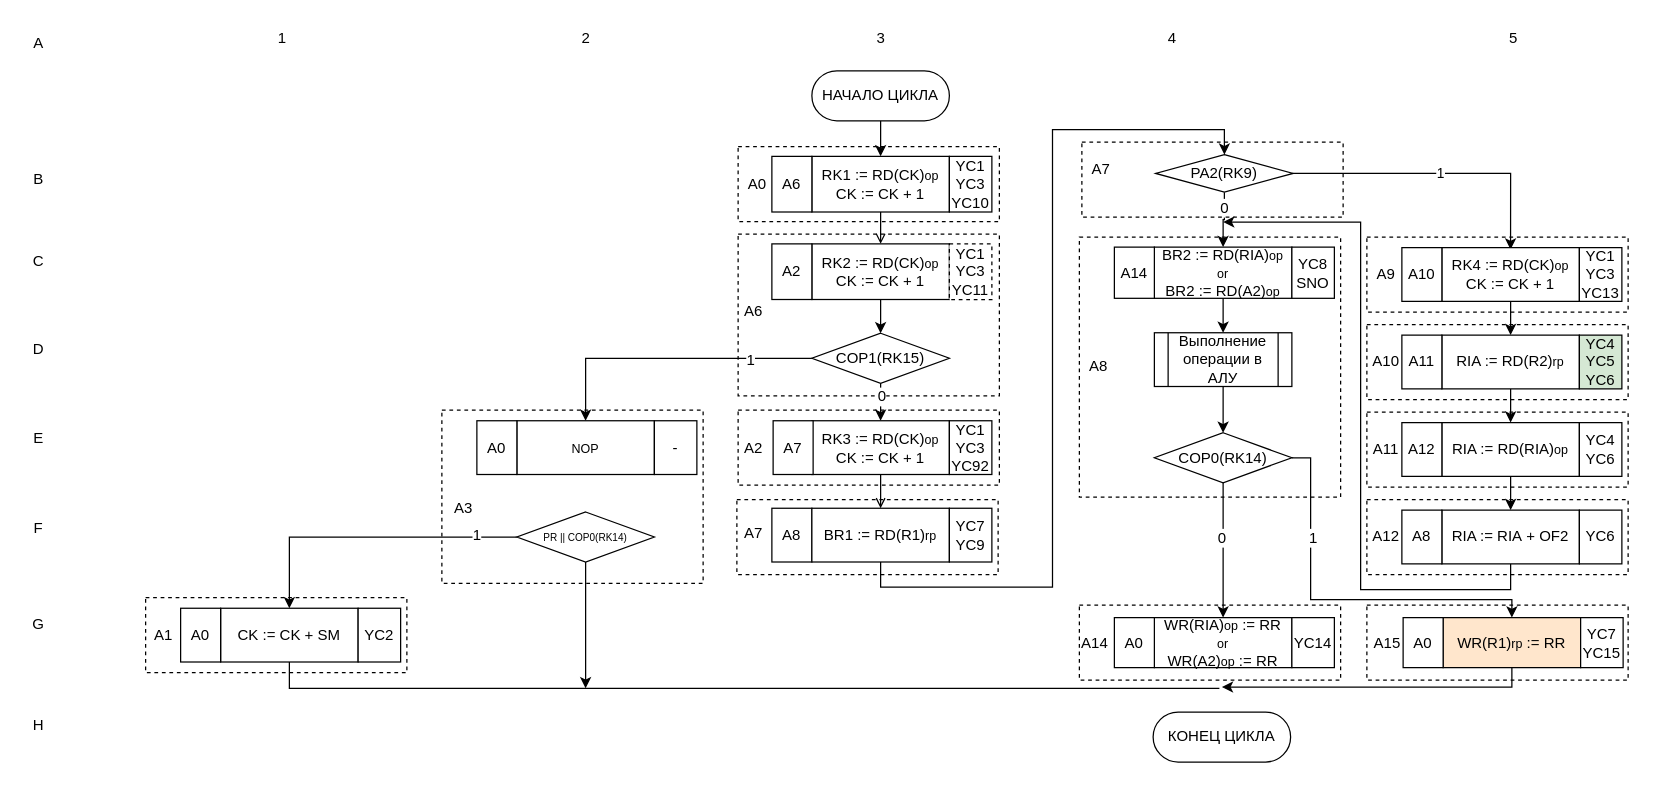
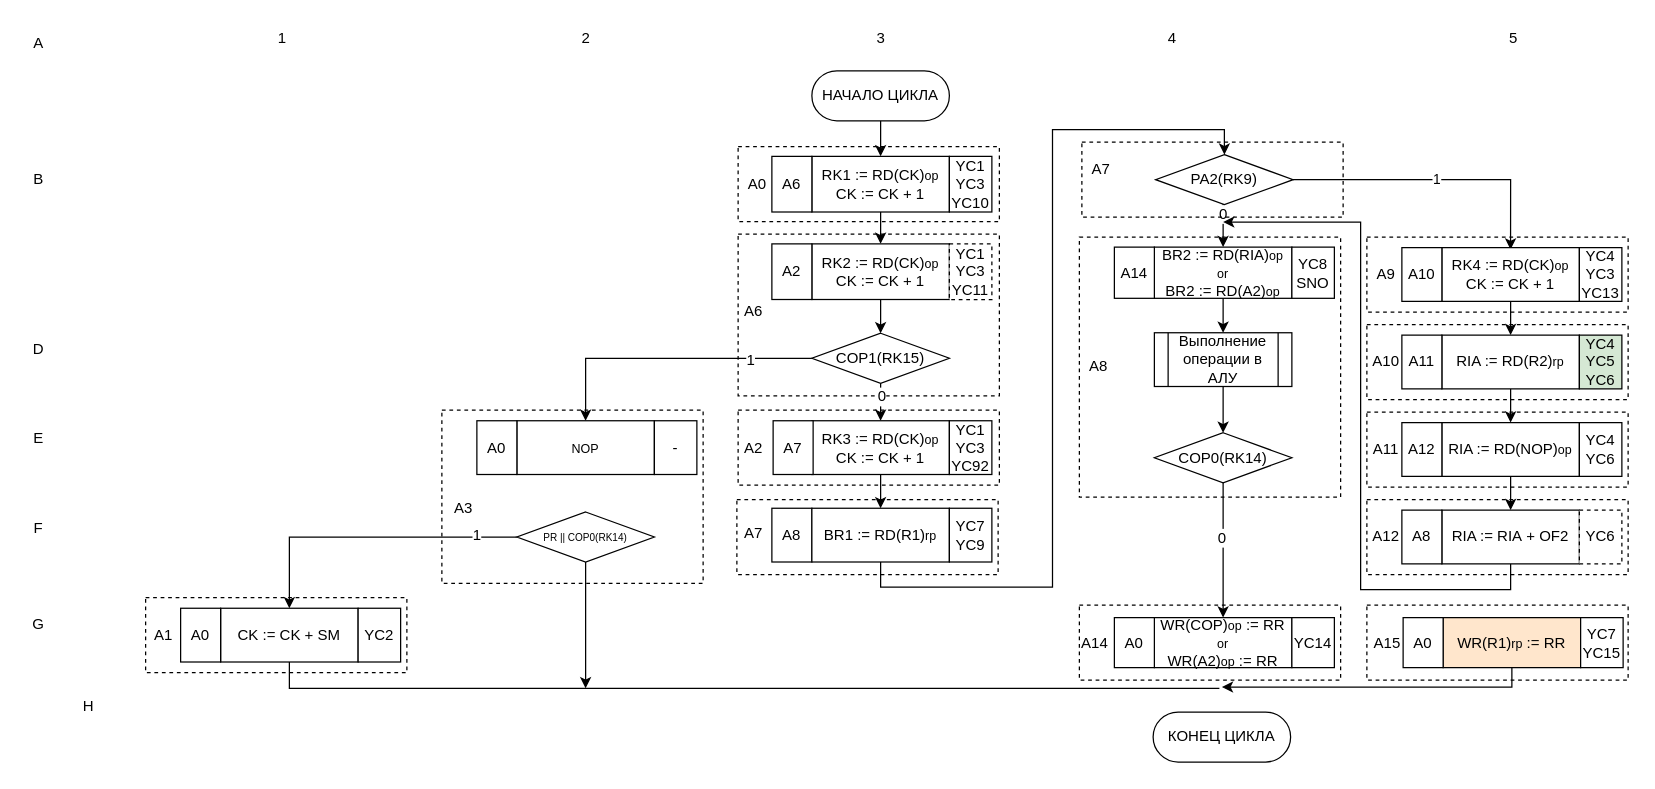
- <mxCell id="24" value="PA2(RK9)" style="rhombus;whiteSpace=wrap;html=1;" vertex="1" parent="1"><mxGeometry x="924" y="123.13" width="110" height="30" as="geometry" /></mxCell>
+ <mxCell id="24" value="PA2(RK9)" style="rhombus;whiteSpace=wrap;html=1;" vertex="1" parent="1"><mxGeometry x="924" y="123.13" width="110" height="40" as="geometry" /></mxCell>
- <mxCell id="15" style="edgeStyle=orthogonalEdgeStyle;rounded=0;orthogonalLoop=1;jettySize=auto;html=1;entryX=0.5;entryY=0;entryDx=0;entryDy=0;endArrow=open;" edge="1" parent="1" source="55" target="63"><mxGeometry relative="1" as="geometry" /></mxCell>
+ <mxCell id="15" style="edgeStyle=orthogonalEdgeStyle;rounded=0;orthogonalLoop=1;jettySize=auto;html=1;entryX=0.5;entryY=0;entryDx=0;entryDy=0;" edge="1" parent="1" source="55" target="63"><mxGeometry relative="1" as="geometry" /></mxCell>
- <mxCell id="38" value="C" style="text;html=1;align=center;verticalAlign=middle;resizable=0;points=[];autosize=1;" vertex="1" parent="1"><mxGeometry x="20" y="199.25" width="20" height="20" as="geometry" /></mxCell>
- <mxCell id="70" value="YC1&lt;br&gt;YC3&lt;br&gt;YC13" style="rounded=0;whiteSpace=wrap;html=1;" vertex="1" parent="67"><mxGeometry x="110" width="34" height="43" as="geometry" /></mxCell>
+ <mxCell id="70" value="YC4&lt;br&gt;YC3&lt;br&gt;YC13" style="rounded=0;whiteSpace=wrap;html=1;" vertex="1" parent="67"><mxGeometry x="110" width="34" height="43" as="geometry" /></mxCell>
- <mxCell id="82" value="RIA := RD(RIA)&lt;span style=&quot;font-size: x-small&quot;&gt;op&lt;/span&gt;" style="rounded=0;whiteSpace=wrap;html=1;" vertex="1" parent="80"><mxGeometry width="110" height="43" as="geometry" /></mxCell>
+ <mxCell id="82" value="RIA := RD(NOP)&lt;span style=&quot;font-size: x-small&quot;&gt;op&lt;/span&gt;" style="rounded=0;whiteSpace=wrap;html=1;" vertex="1" parent="80"><mxGeometry width="110" height="43" as="geometry" /></mxCell>
- <mxCell id="27" style="edgeStyle=orthogonalEdgeStyle;rounded=0;orthogonalLoop=1;jettySize=auto;html=1;entryX=0.5;entryY=0;entryDx=0;entryDy=0;endArrow=open;" edge="1" parent="1" source="111" target="136"><mxGeometry relative="1" as="geometry" /></mxCell>
+ <mxCell id="27" style="edgeStyle=orthogonalEdgeStyle;rounded=0;orthogonalLoop=1;jettySize=auto;html=1;entryX=0.5;entryY=0;entryDx=0;entryDy=0;" edge="1" parent="1" source="111" target="136"><mxGeometry relative="1" as="geometry" /></mxCell>
- <mxCell id="90" value="YC6" style="rounded=0;whiteSpace=wrap;html=1;" vertex="1" parent="87"><mxGeometry x="110" width="34" height="43" as="geometry" /></mxCell>
+ <mxCell id="90" value="YC6" style="rounded=0;whiteSpace=wrap;html=1;dashed=1;" vertex="1" parent="87"><mxGeometry x="110" width="34" height="43" as="geometry" /></mxCell>
- <mxCell id="29" style="edgeStyle=orthogonalEdgeStyle;rounded=0;orthogonalLoop=1;jettySize=auto;html=1;entryX=0.5;entryY=0;entryDx=0;entryDy=0;exitX=1;exitY=0.5;exitDx=0;exitDy=0;" edge="1" parent="1" source="31" target="100"><mxGeometry relative="1" as="geometry"><mxPoint x="1062" y="757" as="sourcePoint" /><Array as="points"><mxPoint x="1048" y="366" /><mxPoint x="1048" y="479" /><mxPoint x="1209" y="479" /></Array></mxGeometry></mxCell>
- <mxCell id="30" value="1" style="text;html=1;align=center;verticalAlign=middle;resizable=0;points=[];labelBackgroundColor=#ffffff;" vertex="1" connectable="0" parent="29"><mxGeometry x="-0.36" relative="1" as="geometry"><mxPoint x="1" y="-18.6" as="offset" /></mxGeometry></mxCell>
- <mxCell id="95" value="WR(RIA)&lt;font size=&quot;1&quot;&gt;op&lt;/font&gt; := RR&lt;br style=&quot;font-size: 6px&quot;&gt;&lt;font size=&quot;1&quot;&gt;or&lt;/font&gt;&lt;br style=&quot;font-size: 6px&quot;&gt;WR(A2)&lt;font size=&quot;1&quot;&gt;op&lt;/font&gt;&amp;nbsp;:= RR" style="rounded=0;whiteSpace=wrap;html=1;" vertex="1" parent="94"><mxGeometry width="110" height="40" as="geometry" /></mxCell>
+ <mxCell id="95" value="WR(COP)&lt;font size=&quot;1&quot;&gt;op&lt;/font&gt; := RR&lt;br style=&quot;font-size: 6px&quot;&gt;&lt;font size=&quot;1&quot;&gt;or&lt;/font&gt;&lt;br style=&quot;font-size: 6px&quot;&gt;WR(A2)&lt;font size=&quot;1&quot;&gt;op&lt;/font&gt;&amp;nbsp;:= RR" style="rounded=0;whiteSpace=wrap;html=1;" vertex="1" parent="94"><mxGeometry width="110" height="40" as="geometry" /></mxCell>
- <mxCell id="43" value="H" style="text;html=1;align=center;verticalAlign=middle;resizable=0;points=[];autosize=1;" vertex="1" parent="1"><mxGeometry x="20" y="570" width="20" height="20" as="geometry" /></mxCell>
+ <mxCell id="43" value="H" style="text;html=1;align=center;verticalAlign=middle;resizable=0;points=[];autosize=1;" vertex="1" parent="1"><mxGeometry x="60" y="555" width="20" height="20" as="geometry" /></mxCell>
